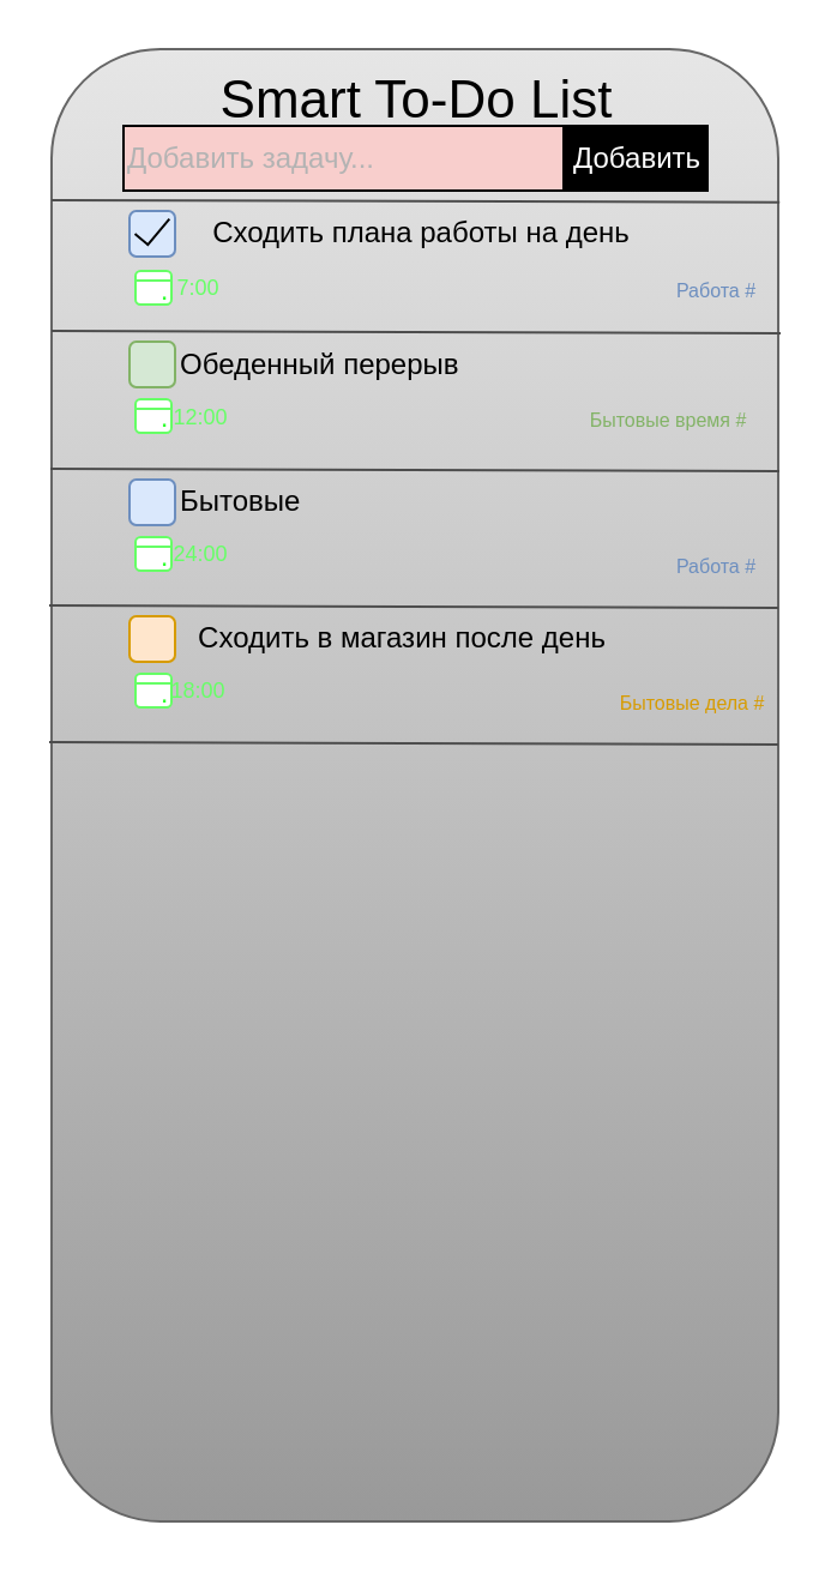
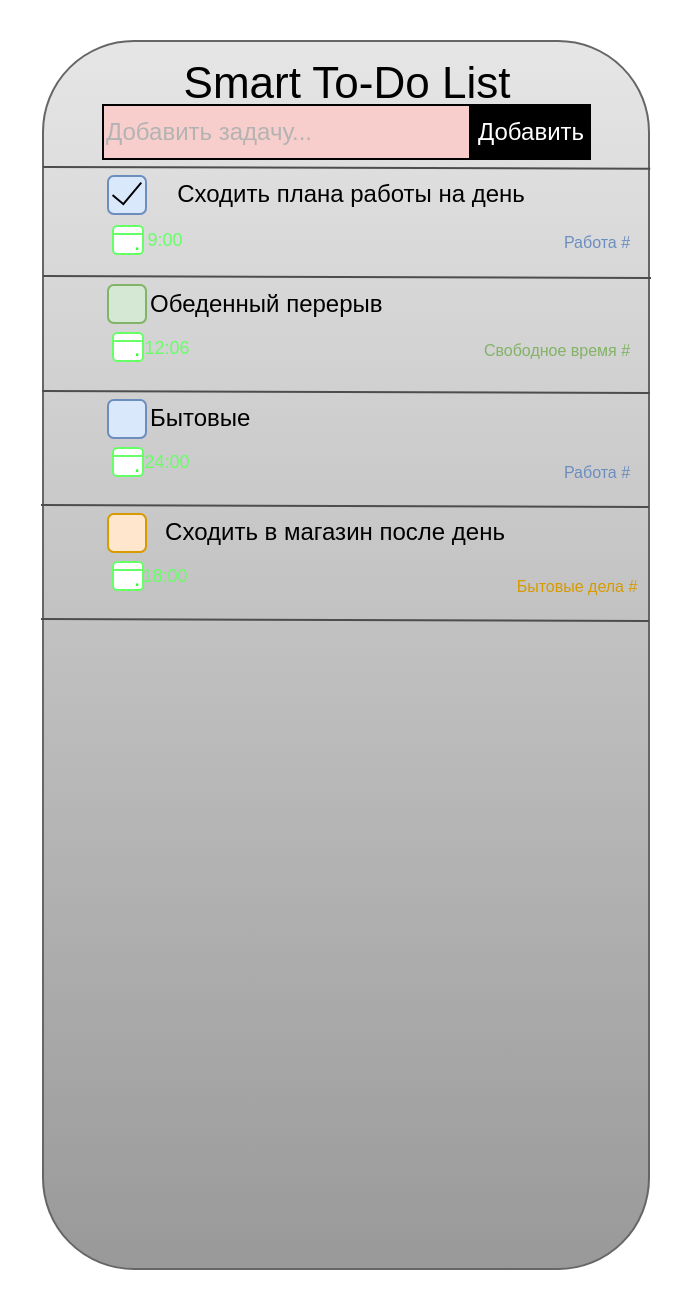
- <mxCell id="22" value="&lt;font style=&quot;font-size: 9px; color: rgb(102, 255, 102);&quot;&gt;7:00&lt;/font&gt;" style="text;html=1;align=center;verticalAlign=middle;resizable=0;points=[];autosize=1;strokeColor=none;fillColor=none;" vertex="1" parent="1"><mxGeometry x="64" y="105.5" width="36" height="26" as="geometry" /></mxCell>
+ <mxCell id="22" value="&lt;font style=&quot;font-size: 9px; color: rgb(102, 255, 102);&quot;&gt;9:00&lt;/font&gt;" style="text;html=1;align=center;verticalAlign=middle;resizable=0;points=[];autosize=1;strokeColor=none;fillColor=none;" vertex="1" parent="1"><mxGeometry x="64" y="105.5" width="36" height="26" as="geometry" /></mxCell>
- <mxCell id="34" value="&lt;font style=&quot;font-size: 9px; color: rgb(102, 255, 102);&quot;&gt;12:00&lt;/font&gt;" style="text;html=1;align=center;verticalAlign=middle;resizable=0;points=[];autosize=1;strokeColor=none;fillColor=none;" vertex="1" parent="1"><mxGeometry x="62" y="160" width="41" height="26" as="geometry" /></mxCell>
+ <mxCell id="34" value="&lt;font style=&quot;font-size: 9px; color: rgb(102, 255, 102);&quot;&gt;12:06&lt;/font&gt;" style="text;html=1;align=center;verticalAlign=middle;resizable=0;points=[];autosize=1;strokeColor=none;fillColor=none;" vertex="1" parent="1"><mxGeometry x="62" y="160" width="41" height="26" as="geometry" /></mxCell>
- <mxCell id="37" value="&lt;font style=&quot;font-size: 8px; color: rgb(130, 179, 102);&quot;&gt;Бытовые время #&lt;/font&gt;" style="text;html=1;align=center;verticalAlign=middle;resizable=0;points=[];autosize=1;strokeColor=none;fillColor=none;" vertex="1" parent="1"><mxGeometry x="232" y="161" width="91" height="26" as="geometry" /></mxCell>
+ <mxCell id="37" value="&lt;font style=&quot;font-size: 8px; color: rgb(130, 179, 102);&quot;&gt;Свободное время #&lt;/font&gt;" style="text;html=1;align=center;verticalAlign=middle;resizable=0;points=[];autosize=1;strokeColor=none;fillColor=none;" vertex="1" parent="1"><mxGeometry x="232" y="161" width="91" height="26" as="geometry" /></mxCell>
